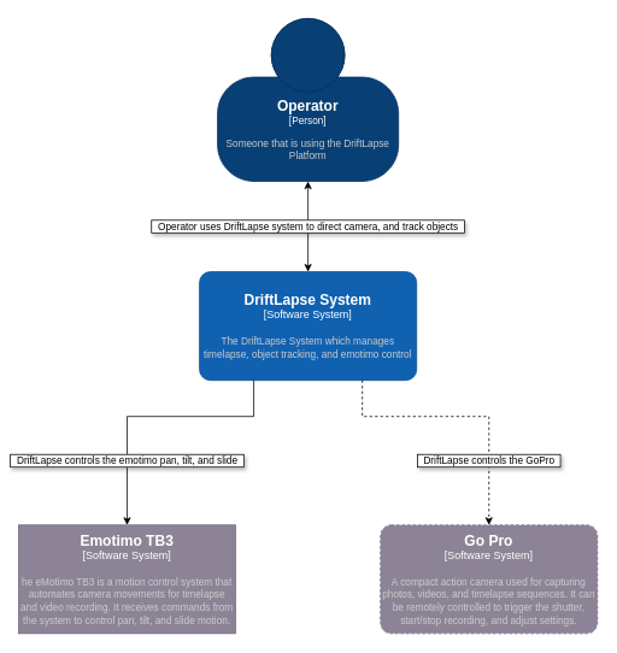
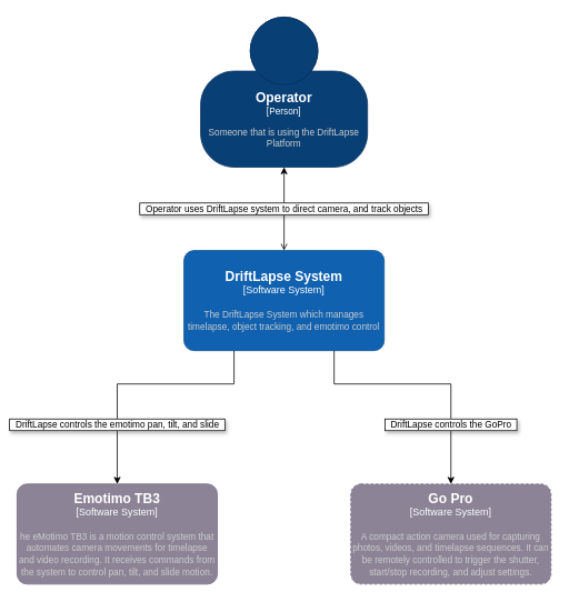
- <mxCell id="6" value="&amp;nbsp; Operator uses DriftLapse system to direct camera, and track objects&amp;nbsp;&amp;nbsp;" style="edgeStyle=orthogonalEdgeStyle;rounded=0;orthogonalLoop=1;jettySize=auto;html=1;entryX=0.5;entryY=0;entryDx=0;entryDy=0;entryPerimeter=0;startArrow=classic;startFill=1;labelBorderColor=default;textShadow=1;" edge="1" parent="1" source="2" target="3"><mxGeometry relative="1" as="geometry" /></mxCell>
+ <mxCell id="6" value="&amp;nbsp; Operator uses DriftLapse system to direct camera, and track objects&amp;nbsp;&amp;nbsp;" style="edgeStyle=orthogonalEdgeStyle;rounded=0;orthogonalLoop=1;jettySize=auto;html=1;entryX=0.5;entryY=0;entryDx=0;entryDy=0;entryPerimeter=0;startArrow=classic;startFill=1;labelBorderColor=default;textShadow=1;endArrow=open;" edge="1" parent="1" source="2" target="3"><mxGeometry relative="1" as="geometry" /></mxCell>
- <mxCell id="7" value="&amp;nbsp; DriftLapse controls the GoPro&amp;nbsp;&amp;nbsp;" style="edgeStyle=orthogonalEdgeStyle;rounded=0;orthogonalLoop=1;jettySize=auto;html=1;entryX=0.5;entryY=0;entryDx=0;entryDy=0;entryPerimeter=0;startArrow=none;startFill=0;labelBorderColor=default;textShadow=1;exitX=0.75;exitY=1;exitDx=0;exitDy=0;exitPerimeter=0;dashed=1;" edge="1" parent="1" source="3" target="4"><mxGeometry x="0.529" relative="1" as="geometry"><mxPoint x="350" y="210" as="sourcePoint" /><mxPoint x="350" y="310" as="targetPoint" /><Array as="points"><mxPoint x="400" y="460" /><mxPoint x="540" y="460" /></Array><mxPoint as="offset" /></mxGeometry></mxCell>
+ <mxCell id="7" value="&amp;nbsp; DriftLapse controls the GoPro&amp;nbsp;&amp;nbsp;" style="edgeStyle=orthogonalEdgeStyle;rounded=0;orthogonalLoop=1;jettySize=auto;html=1;entryX=0.5;entryY=0;entryDx=0;entryDy=0;entryPerimeter=0;startArrow=none;startFill=0;labelBorderColor=default;textShadow=1;exitX=0.75;exitY=1;exitDx=0;exitDy=0;exitPerimeter=0;" edge="1" parent="1" source="3" target="4"><mxGeometry x="0.529" relative="1" as="geometry"><mxPoint x="350" y="210" as="sourcePoint" /><mxPoint x="350" y="310" as="targetPoint" /><Array as="points"><mxPoint x="400" y="460" /><mxPoint x="540" y="460" /></Array><mxPoint as="offset" /></mxGeometry></mxCell>
- <mxCell id="5" value="&lt;font style=&quot;font-size: 16px&quot;&gt;&lt;b&gt;Emotimo TB3&lt;/b&gt;&lt;/font&gt;&lt;div&gt;[Software System]&lt;/div&gt;&lt;br&gt;&lt;div&gt;&lt;font style=&quot;font-size: 11px&quot;&gt;&lt;font color=&quot;#cccccc&quot;&gt;he eMotimo TB3 is a motion control system that automates camera movements for timelapse and video recording. It receives commands from the system to control pan, tilt, and slide motion.&lt;/font&gt;&lt;/div&gt;" style="whiteSpace=wrap;html=1;labelBackgroundColor=none;fillColor=#8C8496;fontColor=#ffffff;align=center;arcSize=10;strokeColor=#736782;metaEdit=1;resizable=0;points=[[0.25,0,0],[0.5,0,0],[0.75,0,0],[1,0.25,0],[1,0.5,0],[1,0.75,0],[0.75,1,0],[0.5,1,0],[0.25,1,0],[0,0.75,0],[0,0.5,0],[0,0.25,0]];rounded=0;" vertex="1" parent="1"><mxGeometry x="20" y="580" width="240" height="120" as="geometry" /></mxCell>
+ <mxCell id="5" value="&lt;font style=&quot;font-size: 16px&quot;&gt;&lt;b&gt;Emotimo TB3&lt;/b&gt;&lt;/font&gt;&lt;div&gt;[Software System]&lt;/div&gt;&lt;br&gt;&lt;div&gt;&lt;font style=&quot;font-size: 11px&quot;&gt;&lt;font color=&quot;#cccccc&quot;&gt;he eMotimo TB3 is a motion control system that automates camera movements for timelapse and video recording. It receives commands from the system to control pan, tilt, and slide motion.&lt;/font&gt;&lt;/div&gt;" style="rounded=1;whiteSpace=wrap;html=1;labelBackgroundColor=none;fillColor=#8C8496;fontColor=#ffffff;align=center;arcSize=10;strokeColor=#736782;metaEdit=1;resizable=0;points=[[0.25,0,0],[0.5,0,0],[0.75,0,0],[1,0.25,0],[1,0.5,0],[1,0.75,0],[0.75,1,0],[0.5,1,0],[0.25,1,0],[0,0.75,0],[0,0.5,0],[0,0.25,0]];" vertex="1" parent="1"><mxGeometry x="20" y="580" width="240" height="120" as="geometry" /></mxCell>
